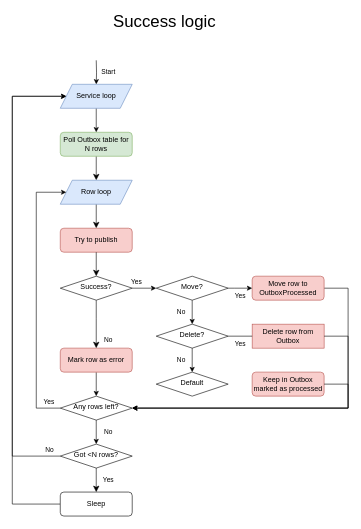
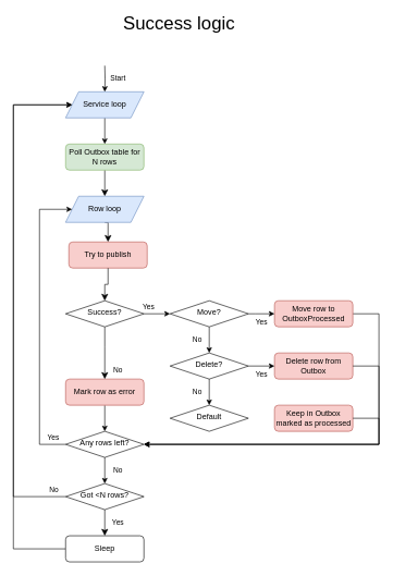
- <mxCell id="9" value="Try to publish" style="rounded=1;whiteSpace=wrap;html=1;fontSize=12;glass=0;strokeWidth=1;shadow=0;fillColor=#f8cecc;strokeColor=#b85450;" vertex="1" parent="1"><mxGeometry x="100" y="380" width="120" height="40" as="geometry" /></mxCell>
+ <mxCell id="9" value="Try to publish" style="rounded=1;whiteSpace=wrap;html=1;fontSize=12;glass=0;strokeWidth=1;shadow=0;fillColor=#f8cecc;strokeColor=#b85450;" vertex="1" parent="1"><mxGeometry x="105" y="370" width="120" height="40" as="geometry" /></mxCell>
- <mxCell id="21" value="Yes" style="edgeStyle=orthogonalEdgeStyle;rounded=0;orthogonalLoop=1;jettySize=auto;html=1;entryX=0;entryY=0.5;entryDx=0;entryDy=0;verticalAlign=top;exitX=1;exitY=0.5;exitDx=0;exitDy=0;endArrow=none;" edge="1" parent="1" target="20" source="22"><mxGeometry relative="1" as="geometry"><mxPoint x="370" y="575" as="sourcePoint" /></mxGeometry></mxCell>
+ <mxCell id="21" value="Yes" style="edgeStyle=orthogonalEdgeStyle;rounded=0;orthogonalLoop=1;jettySize=auto;html=1;entryX=0;entryY=0.5;entryDx=0;entryDy=0;verticalAlign=top;exitX=1;exitY=0.5;exitDx=0;exitDy=0;" edge="1" parent="1" target="20" source="22"><mxGeometry relative="1" as="geometry"><mxPoint x="370" y="575" as="sourcePoint" /></mxGeometry></mxCell>
- <mxCell id="20" value="Delete row from Outbox" style="whiteSpace=wrap;html=1;fontSize=12;glass=0;strokeWidth=1;shadow=0;fillColor=#f8cecc;strokeColor=#b85450;rounded=0;" vertex="1" parent="1"><mxGeometry x="420" y="540" width="120" height="40" as="geometry" /></mxCell>
+ <mxCell id="20" value="Delete row from Outbox" style="rounded=1;whiteSpace=wrap;html=1;fontSize=12;glass=0;strokeWidth=1;shadow=0;fillColor=#f8cecc;strokeColor=#b85450;" vertex="1" parent="1"><mxGeometry x="420" y="540" width="120" height="40" as="geometry" /></mxCell>
